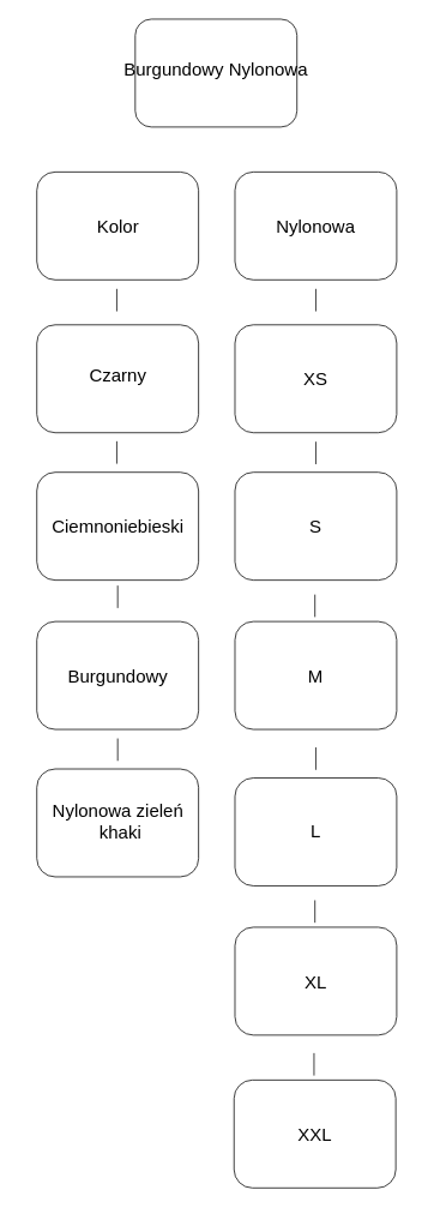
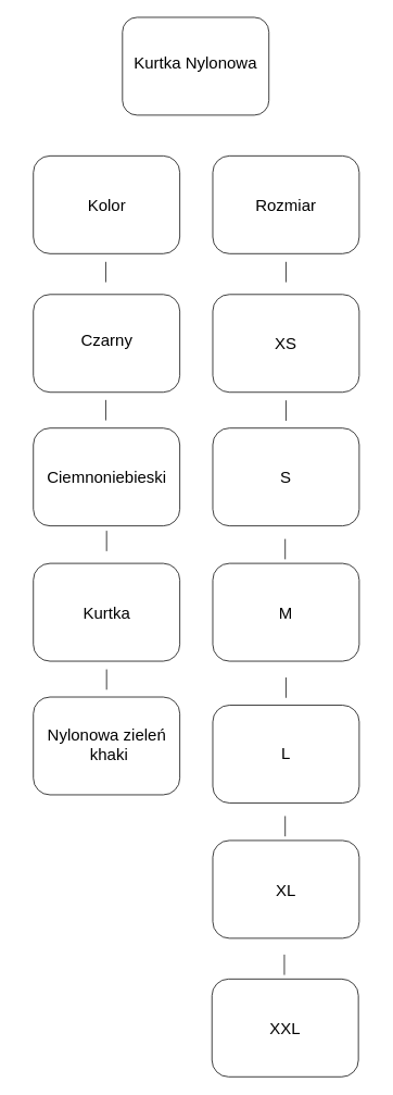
- <mxCell id="3" value="&lt;span style=&quot;font-size: 20px&quot;&gt;Burgundowy Nylonowa&lt;/span&gt;" style="text;html=1;strokeColor=none;fillColor=none;align=center;verticalAlign=middle;whiteSpace=wrap;rounded=0;fontSize=10;" vertex="1" parent="1"><mxGeometry x="130" y="20" width="220" height="110" as="geometry" /></mxCell>
+ <mxCell id="3" value="&lt;span style=&quot;font-size: 20px&quot;&gt;Kurtka Nylonowa&lt;/span&gt;" style="text;html=1;strokeColor=none;fillColor=none;align=center;verticalAlign=middle;whiteSpace=wrap;rounded=0;fontSize=10;" vertex="1" parent="1"><mxGeometry x="130" y="20" width="220" height="110" as="geometry" /></mxCell>
- <mxCell id="7" value="&lt;span style=&quot;font-size: 20px&quot;&gt;Nylonowa&lt;/span&gt;" style="text;html=1;strokeColor=none;fillColor=none;align=center;verticalAlign=middle;whiteSpace=wrap;rounded=0;fontSize=10;" vertex="1" parent="1"><mxGeometry x="241" y="195" width="220" height="110" as="geometry" /></mxCell>
+ <mxCell id="7" value="&lt;span style=&quot;font-size: 20px&quot;&gt;Rozmiar&lt;/span&gt;" style="text;html=1;strokeColor=none;fillColor=none;align=center;verticalAlign=middle;whiteSpace=wrap;rounded=0;fontSize=10;" vertex="1" parent="1"><mxGeometry x="241" y="195" width="220" height="110" as="geometry" /></mxCell>
- <mxCell id="17" value="&lt;span style=&quot;font-size: 20px&quot;&gt;Burgundowy&lt;/span&gt;" style="text;html=1;strokeColor=none;fillColor=none;align=center;verticalAlign=middle;whiteSpace=wrap;rounded=0;fontSize=10;" vertex="1" parent="1"><mxGeometry x="20.5" y="695" width="220" height="110" as="geometry" /></mxCell>
+ <mxCell id="17" value="&lt;span style=&quot;font-size: 20px&quot;&gt;Kurtka&lt;/span&gt;" style="text;html=1;strokeColor=none;fillColor=none;align=center;verticalAlign=middle;whiteSpace=wrap;rounded=0;fontSize=10;" vertex="1" parent="1"><mxGeometry x="20.5" y="695" width="220" height="110" as="geometry" /></mxCell>
